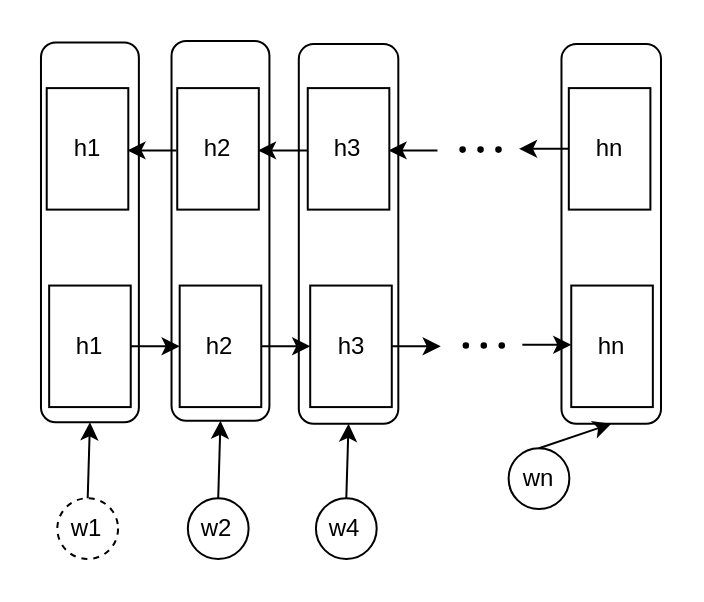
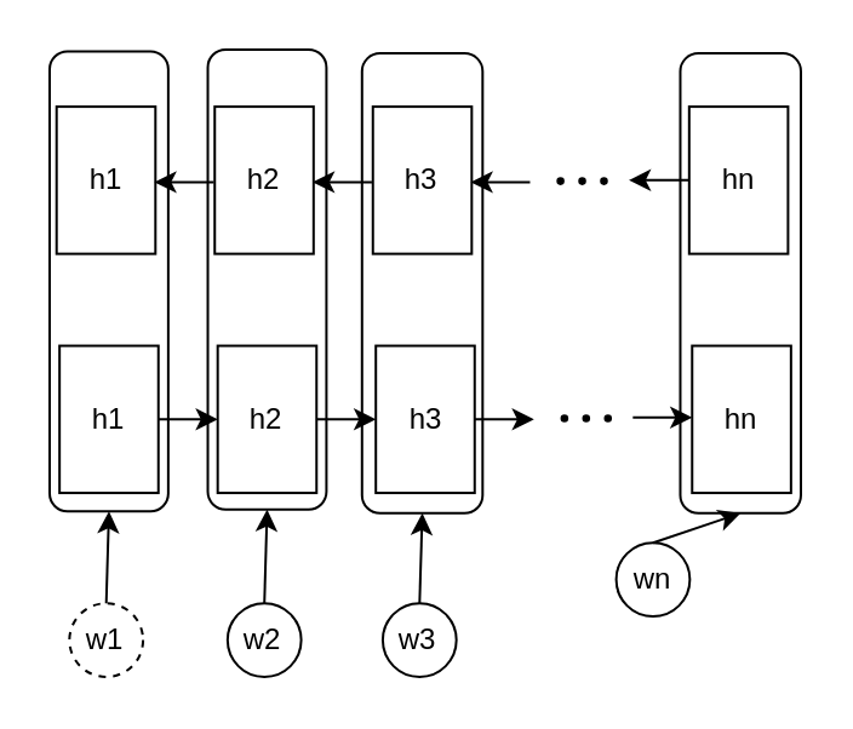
- <mxCell id="20" value="w4" style="ellipse;whiteSpace=wrap;html=1;aspect=fixed;fillColor=none;" vertex="1" parent="2"><mxGeometry x="137.461" y="228.619" width="30.381" height="30.381" as="geometry" /></mxCell>
+ <mxCell id="20" value="w3" style="ellipse;whiteSpace=wrap;html=1;aspect=fixed;fillColor=none;" vertex="1" parent="2"><mxGeometry x="137.461" y="228.619" width="30.381" height="30.381" as="geometry" /></mxCell>
